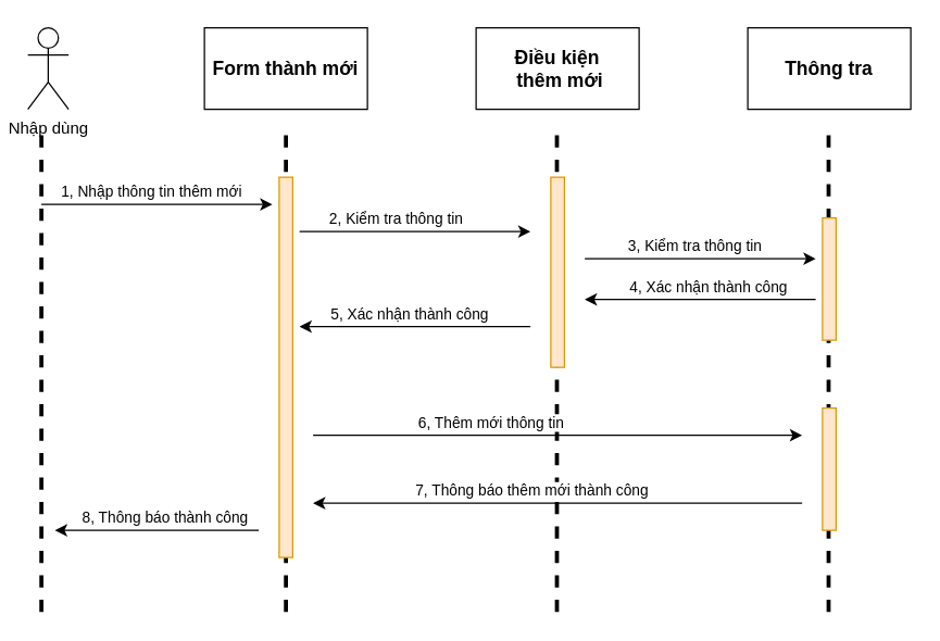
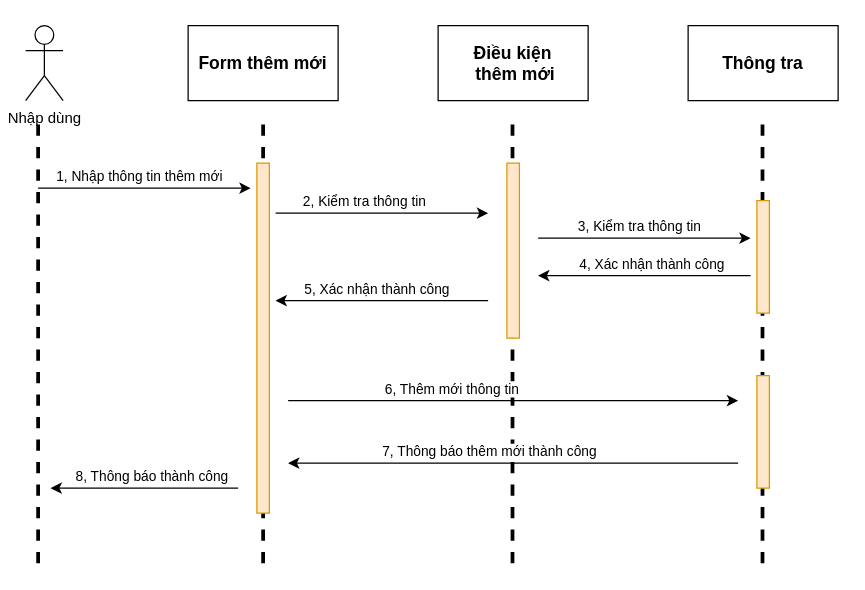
- <mxCell id="7" value="Form thành mới" style="rounded=0;whiteSpace=wrap;html=1;fontStyle=1;fontSize=14;" parent="1" vertex="1"><mxGeometry x="150" y="20" width="120" height="60" as="geometry" /></mxCell>
+ <mxCell id="7" value="Form thêm mới" style="rounded=0;whiteSpace=wrap;html=1;fontStyle=1;fontSize=14;" parent="1" vertex="1"><mxGeometry x="150" y="20" width="120" height="60" as="geometry" /></mxCell>
